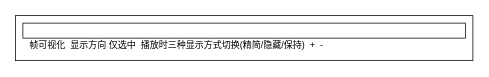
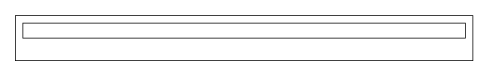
- <mxCell id="4" value="帧可视化&amp;nbsp; 显示方向 仅选中&amp;nbsp; 播放时三种显示方式切换(精简/隐藏/保持)&amp;nbsp; +&amp;nbsp; -" style="text;html=1;strokeColor=none;fillColor=none;align=center;verticalAlign=middle;whiteSpace=wrap;rounded=0;" vertex="1" parent="1"><mxGeometry x="30" y="50" width="410" height="20" as="geometry" /></mxCell>
